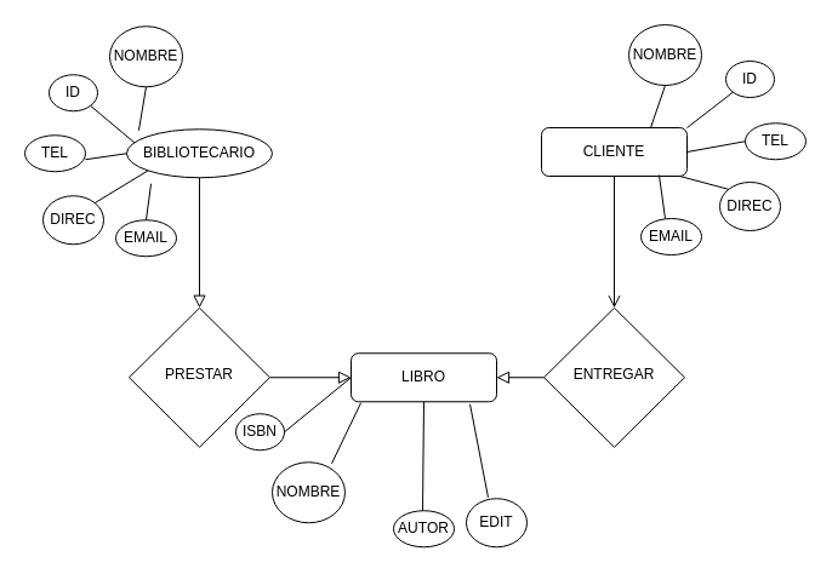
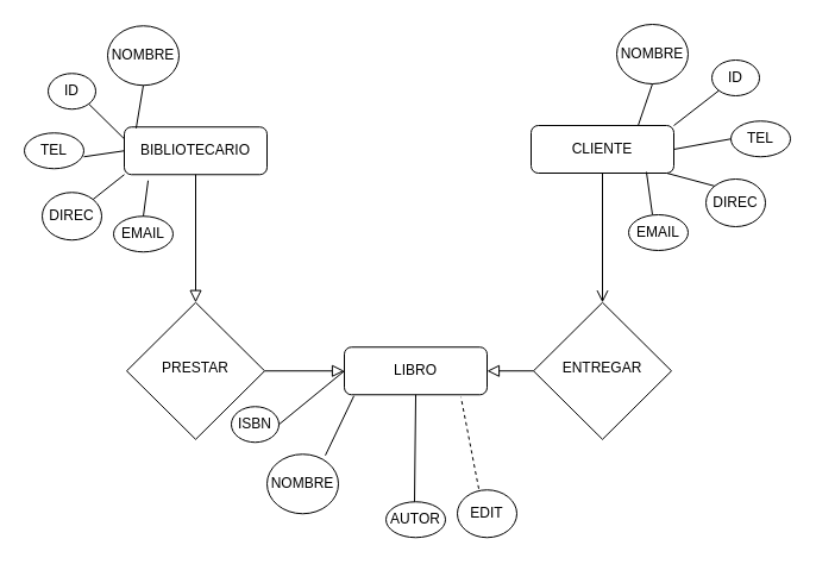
- <mxCell id="3" value="BIBLIOTECARIO" style="ellipse;whiteSpace=wrap;html=1;fontSize=12;glass=0;strokeWidth=1;shadow=0;" parent="1" vertex="1"><mxGeometry x="104" y="106.25" width="120" height="40" as="geometry" /></mxCell>
+ <mxCell id="3" value="BIBLIOTECARIO" style="rounded=1;whiteSpace=wrap;html=1;fontSize=12;glass=0;strokeWidth=1;shadow=0;" parent="1" vertex="1"><mxGeometry x="104" y="106.25" width="120" height="40" as="geometry" /></mxCell>
- <mxCell id="34" value="" style="endArrow=none;html=1;rounded=0;entryX=0.817;entryY=1.05;entryDx=0;entryDy=0;entryPerimeter=0;exitX=0.36;exitY=-0.025;exitDx=0;exitDy=0;exitPerimeter=0;" edge="1" parent="1" source="30" target="6"><mxGeometry width="50" height="50" relative="1" as="geometry"><mxPoint x="404" y="401.25" as="sourcePoint" /><mxPoint x="454" y="351.25" as="targetPoint" /></mxGeometry></mxCell>
+ <mxCell id="34" value="" style="endArrow=none;html=1;rounded=0;entryX=0.817;entryY=1.05;entryDx=0;entryDy=0;entryPerimeter=0;exitX=0.36;exitY=-0.025;exitDx=0;exitDy=0;exitPerimeter=0;dashed=1;" edge="1" parent="1" source="30" target="6"><mxGeometry width="50" height="50" relative="1" as="geometry"><mxPoint x="404" y="401.25" as="sourcePoint" /><mxPoint x="454" y="351.25" as="targetPoint" /></mxGeometry></mxCell>
